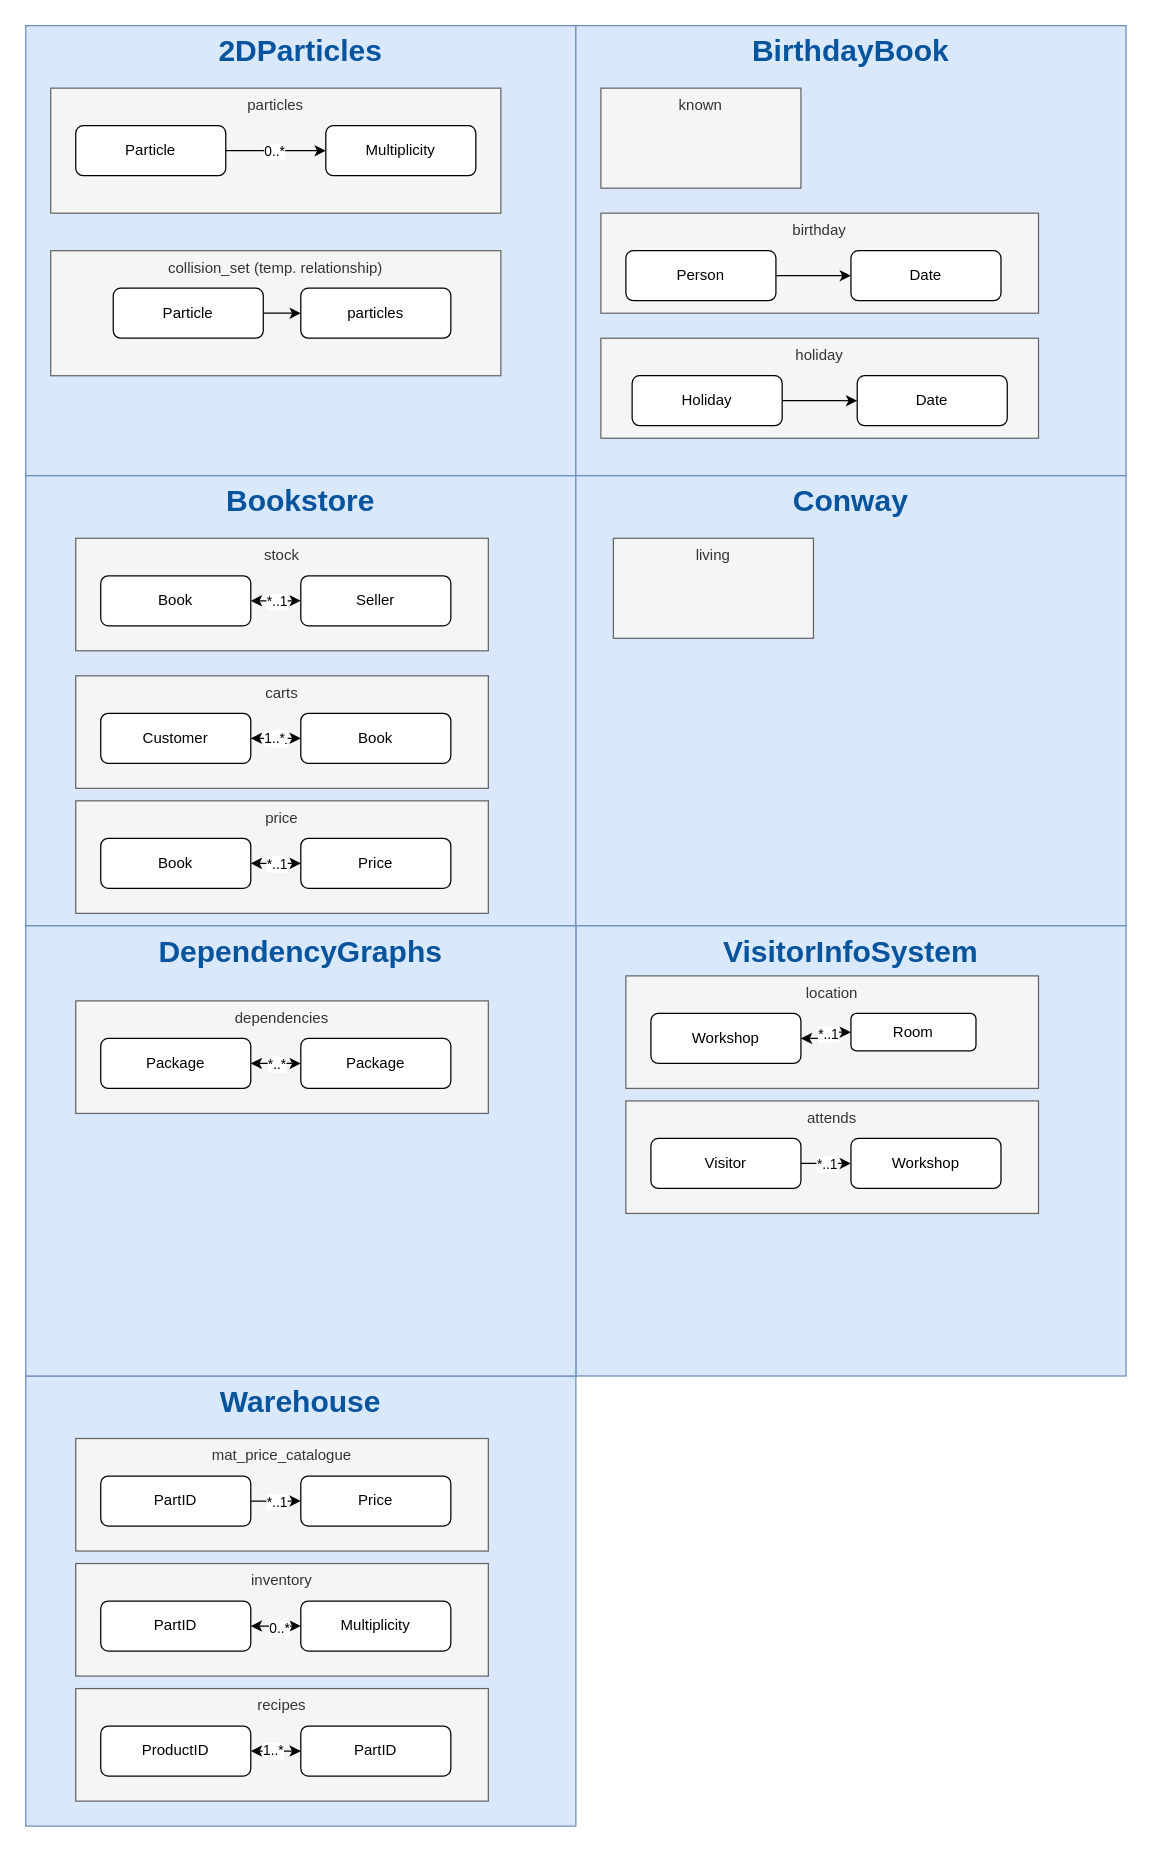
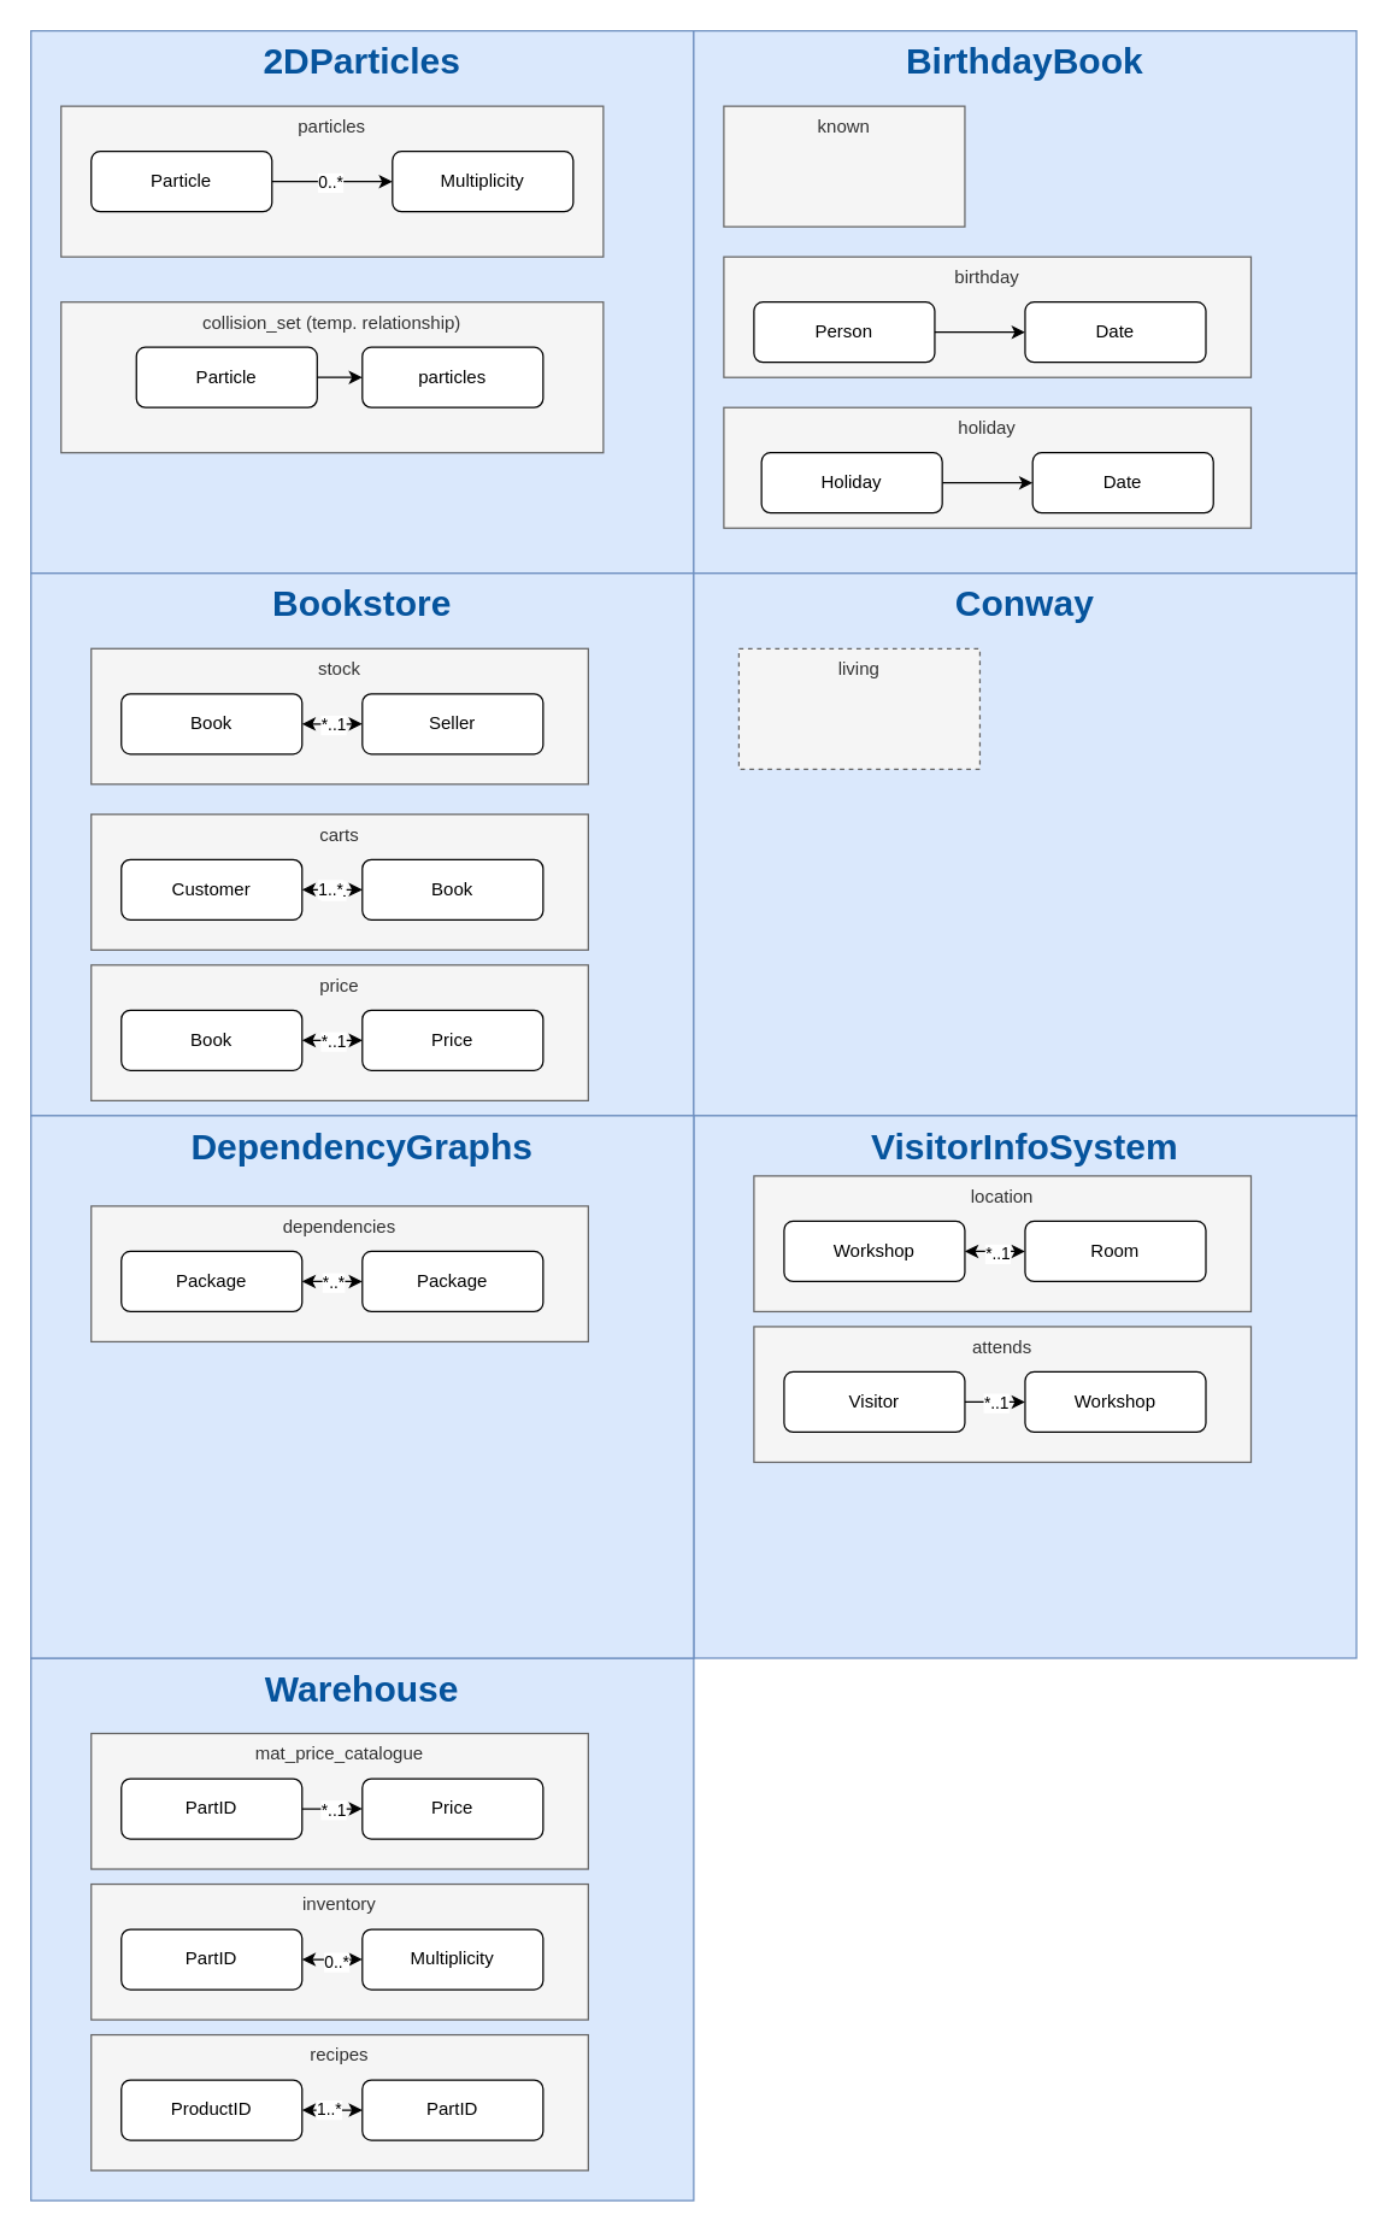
- <mxCell id="43" value="living" style="rounded=0;whiteSpace=wrap;html=1;fillColor=#f5f5f5;fontColor=#333333;strokeColor=#666666;verticalAlign=top;" vertex="1" parent="1"><mxGeometry x="490" y="430" width="160" height="80" as="geometry" /></mxCell>
+ <mxCell id="43" value="living" style="rounded=0;whiteSpace=wrap;html=1;fillColor=#f5f5f5;fontColor=#333333;strokeColor=#666666;verticalAlign=top;dashed=1;" vertex="1" parent="1"><mxGeometry x="490" y="430" width="160" height="80" as="geometry" /></mxCell>
- <mxCell id="53" value="Room" style="rounded=1;whiteSpace=wrap;html=1;" vertex="1" parent="1"><mxGeometry x="680" y="810" width="100" height="30" as="geometry" /></mxCell>
+ <mxCell id="53" value="Room" style="rounded=1;whiteSpace=wrap;html=1;" vertex="1" parent="1"><mxGeometry x="680" y="810" width="120" height="40" as="geometry" /></mxCell>
